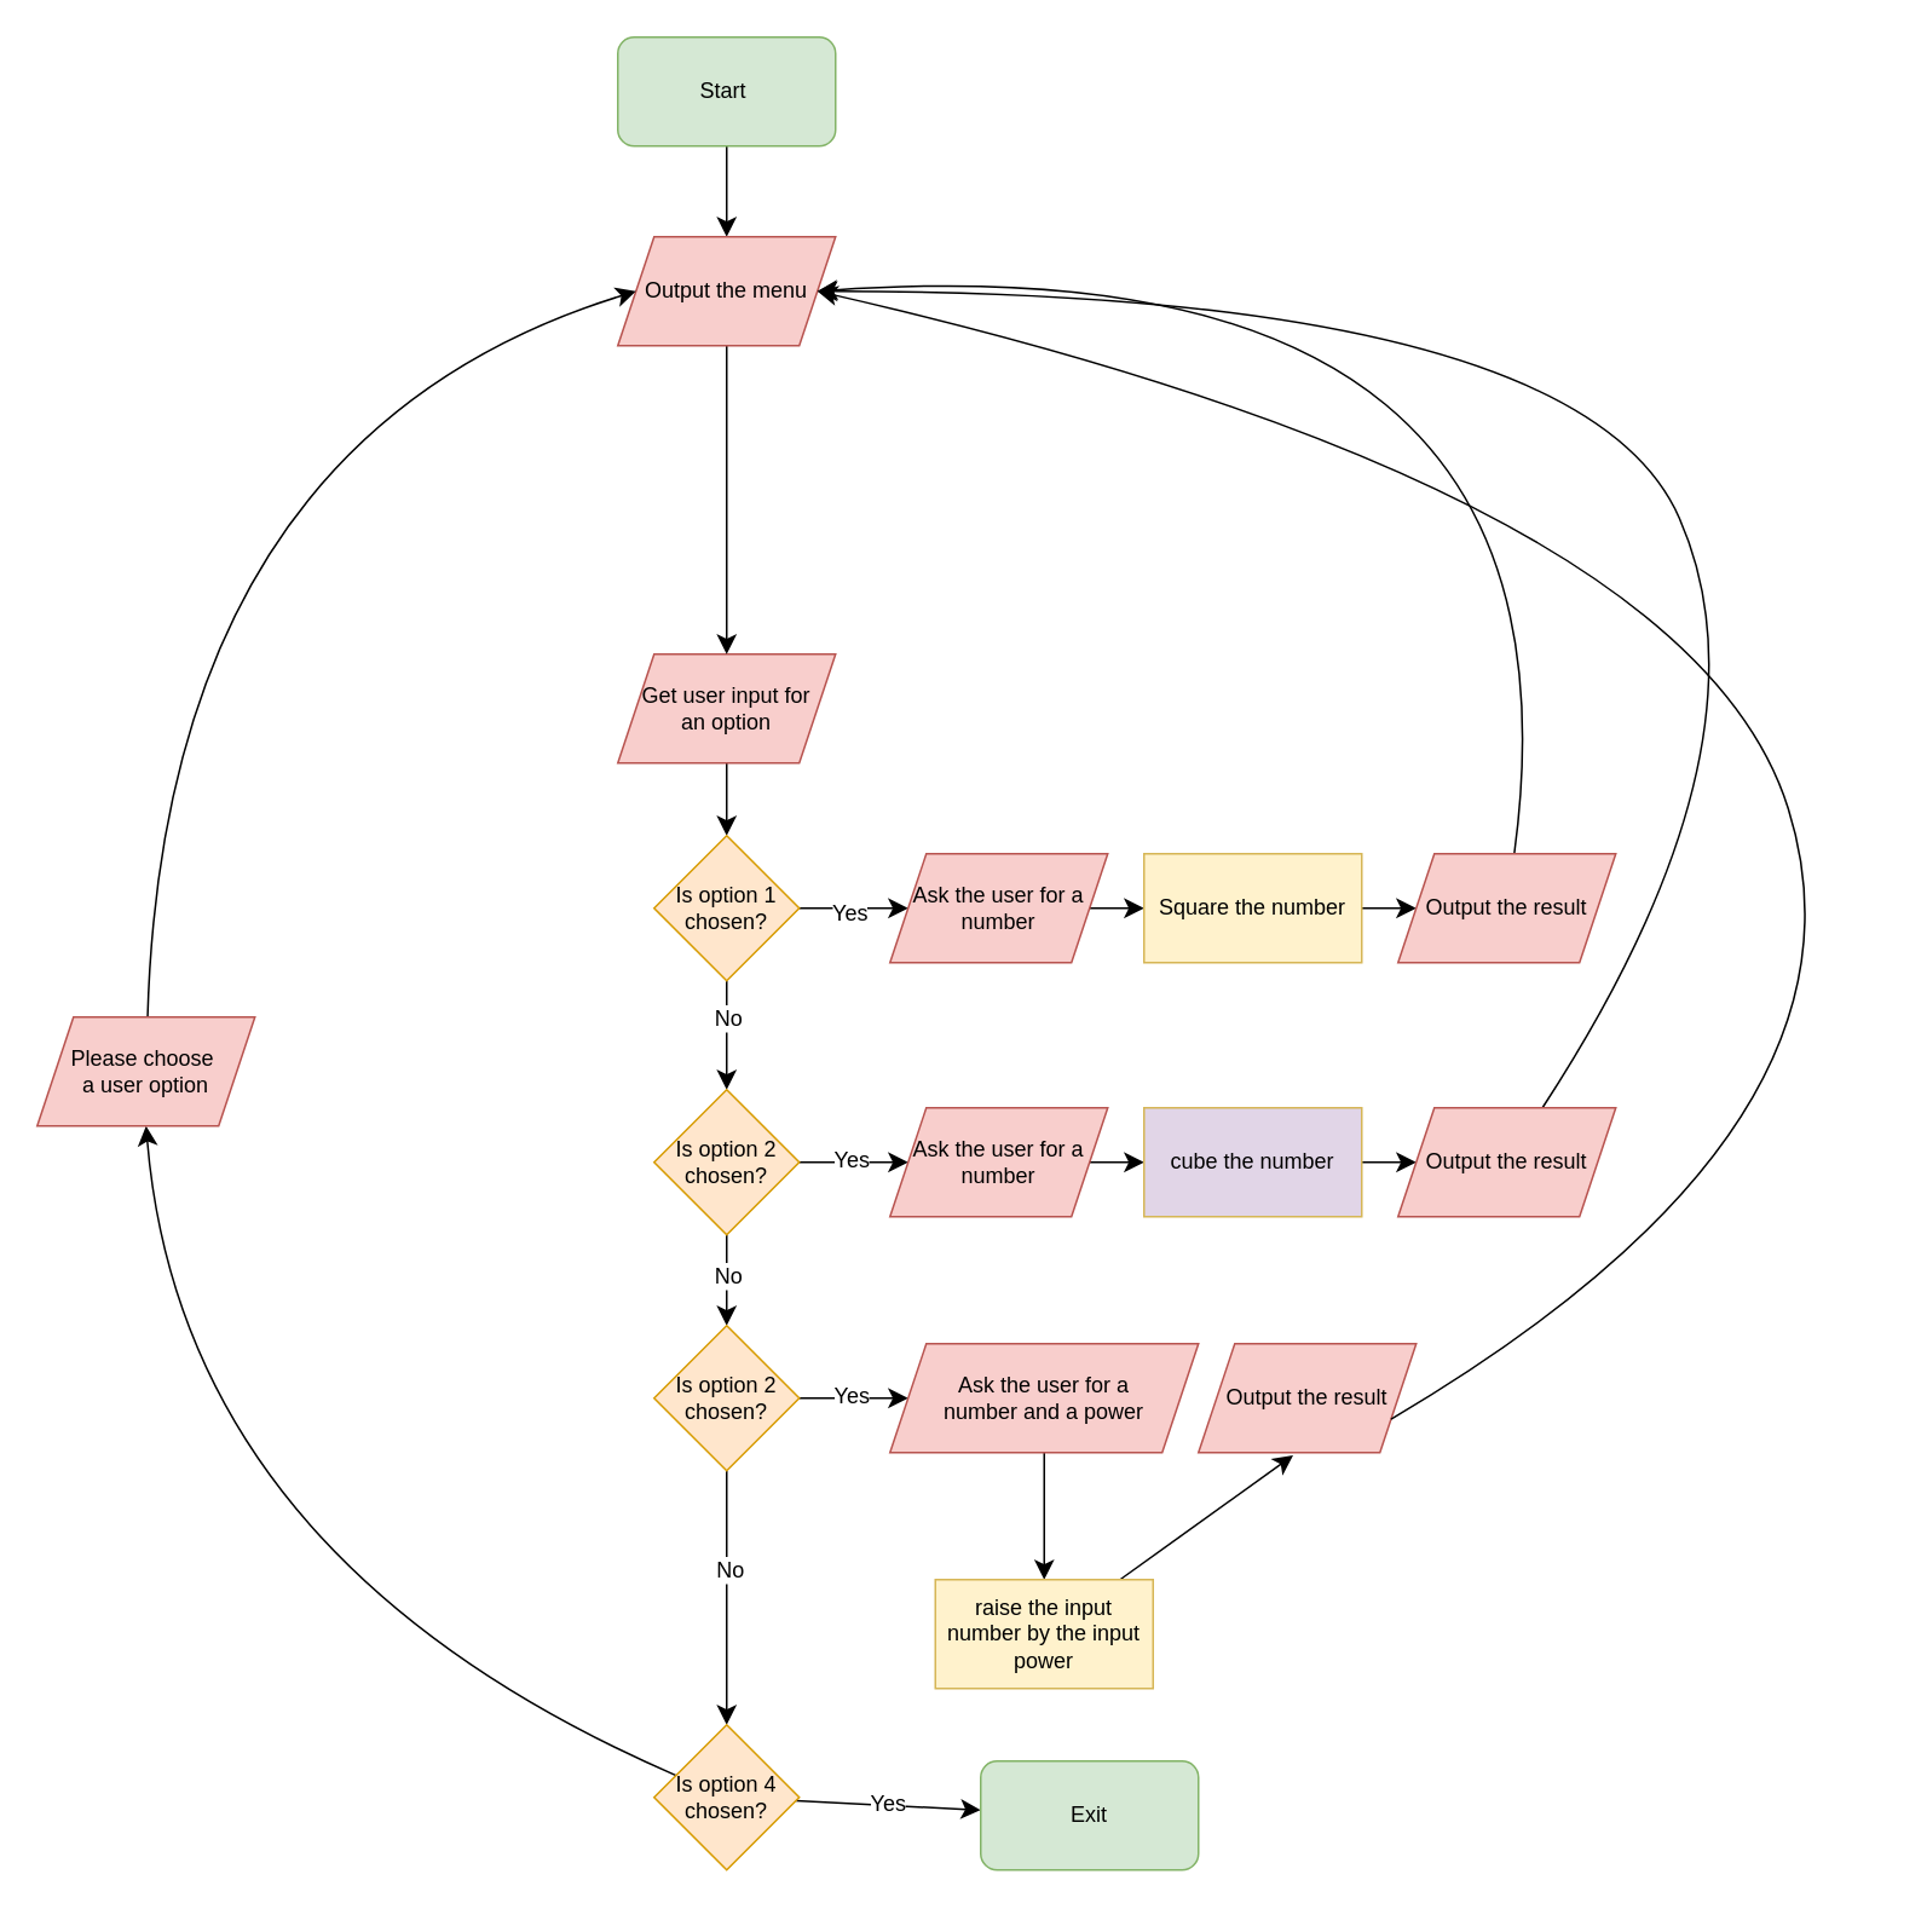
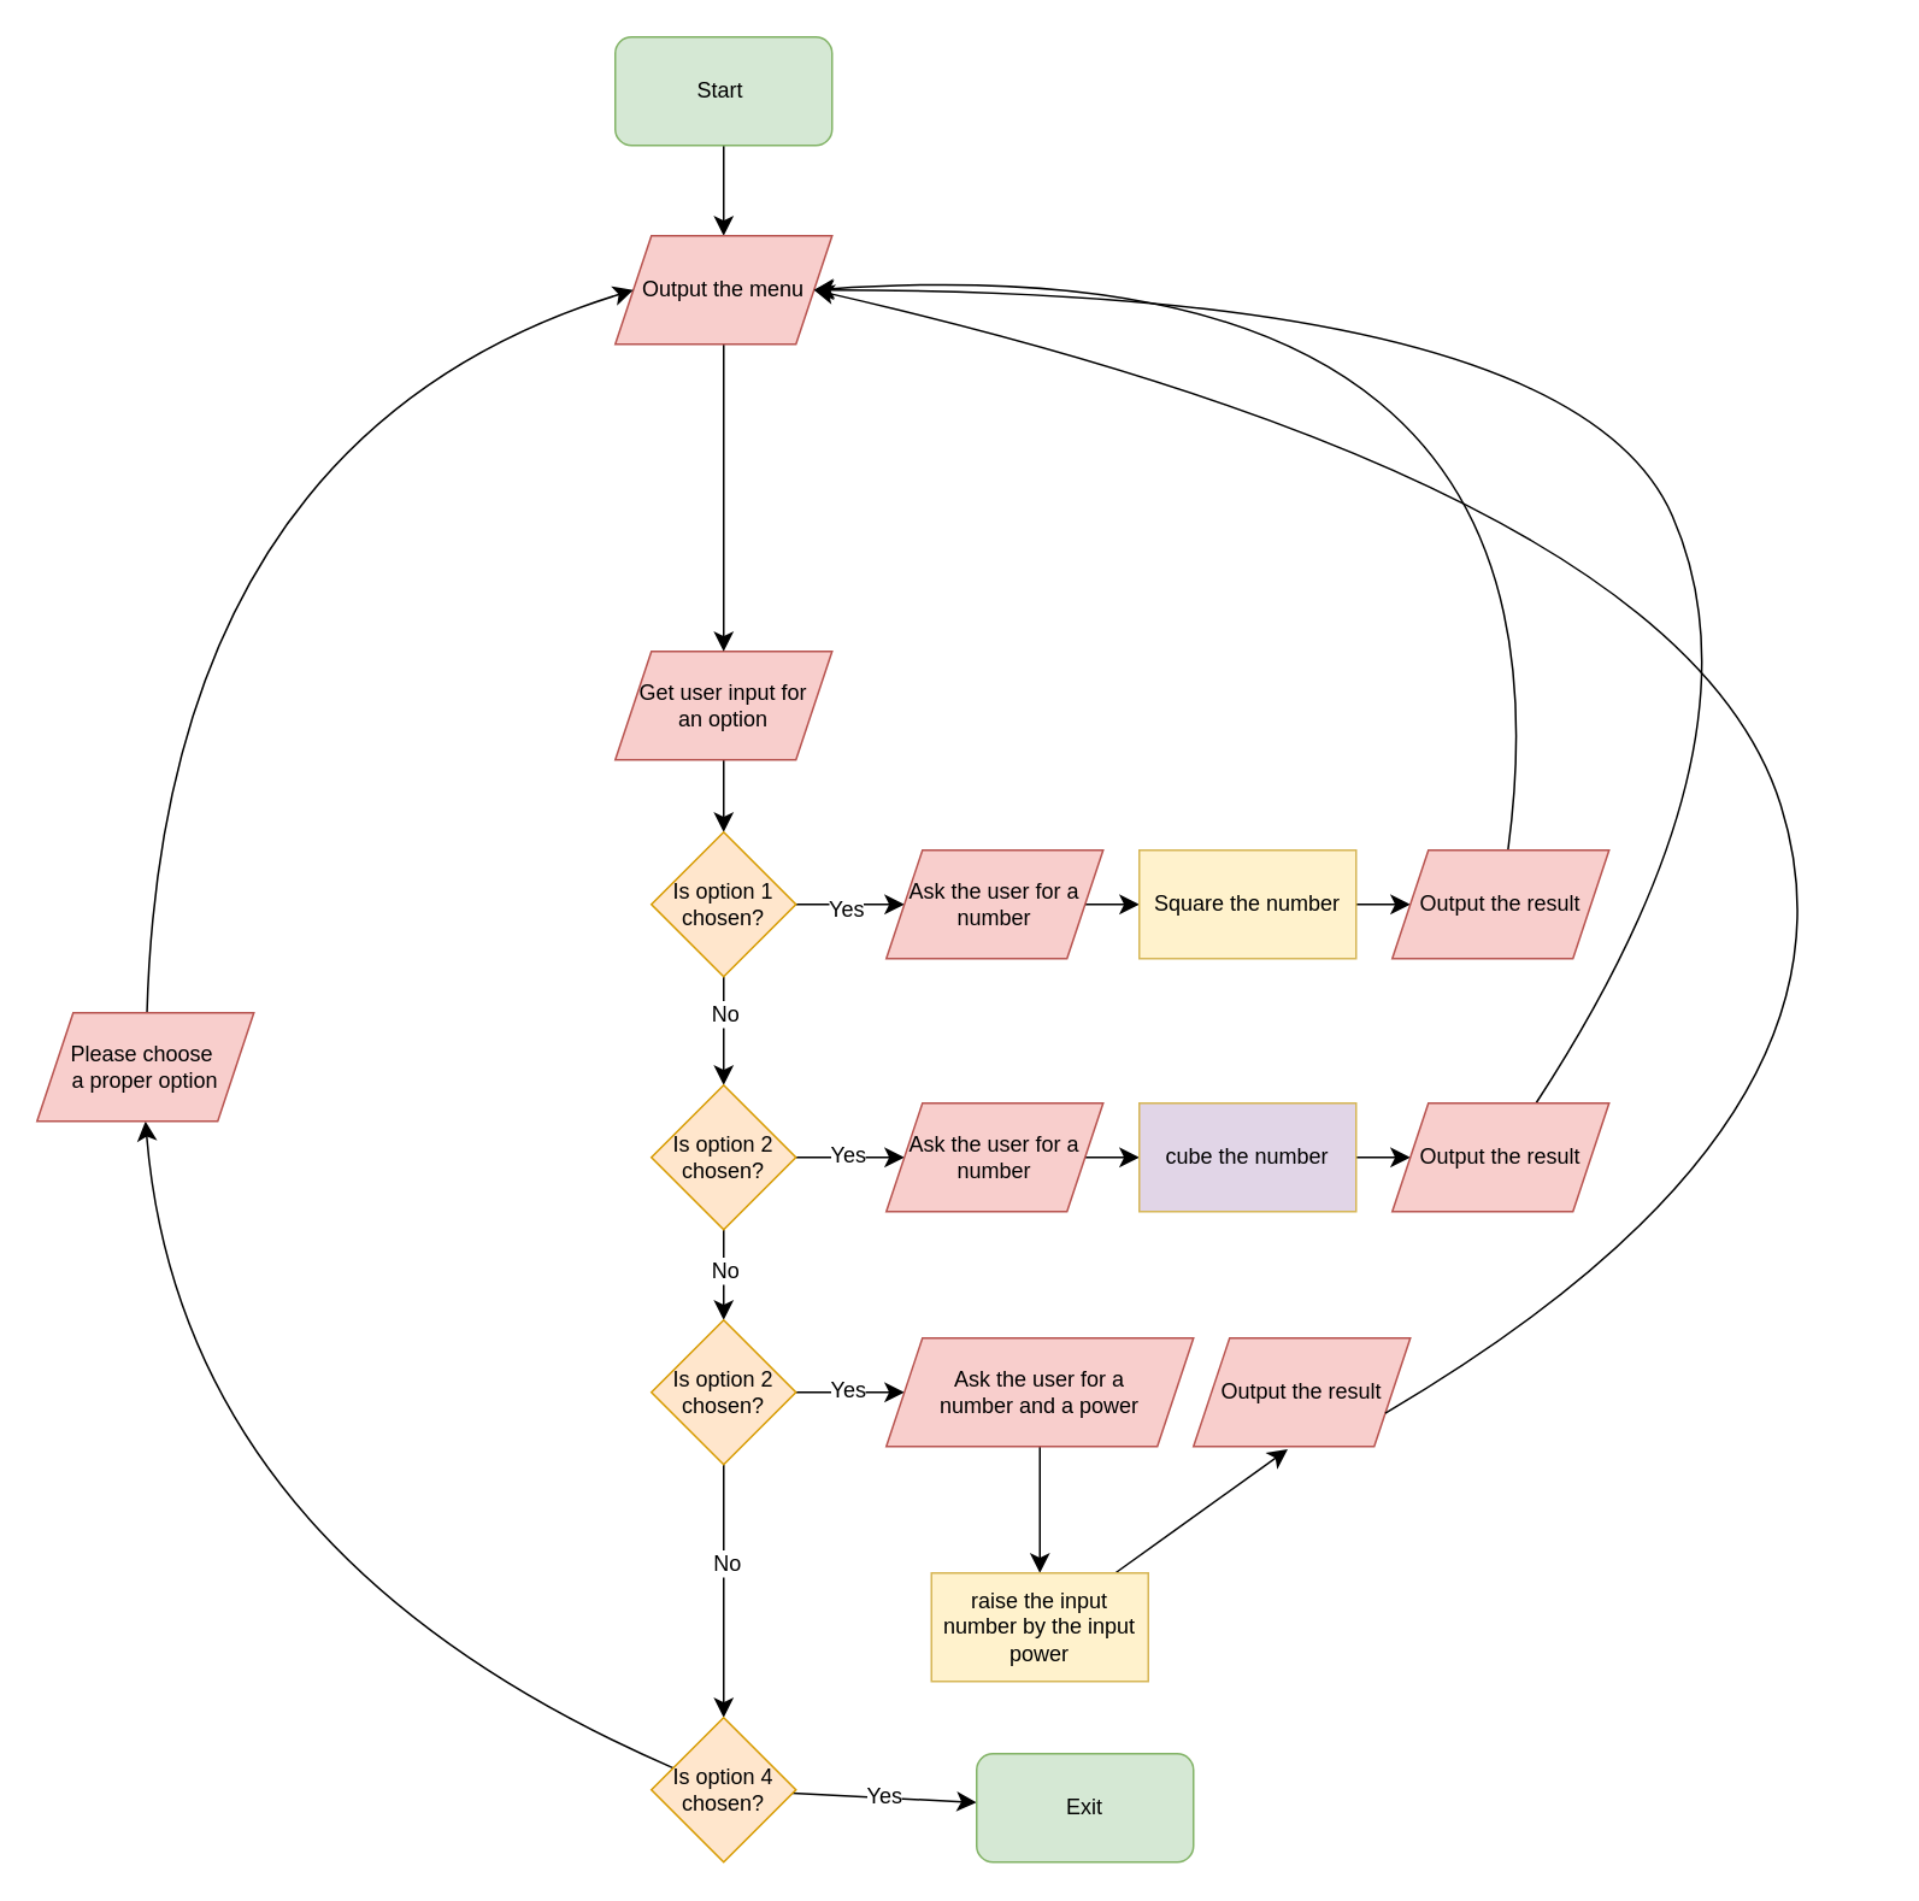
- <mxCell id="46" value="Please choose&amp;nbsp;&lt;div&gt;a user option&lt;/div&gt;" style="shape=parallelogram;perimeter=parallelogramPerimeter;whiteSpace=wrap;html=1;fixedSize=1;fillColor=#f8cecc;strokeColor=#b85450;" vertex="1" parent="1"><mxGeometry x="20" y="560" width="120" height="60" as="geometry" /></mxCell>
+ <mxCell id="46" value="Please choose&amp;nbsp;&lt;div&gt;a proper option&lt;/div&gt;" style="shape=parallelogram;perimeter=parallelogramPerimeter;whiteSpace=wrap;html=1;fixedSize=1;fillColor=#f8cecc;strokeColor=#b85450;" vertex="1" parent="1"><mxGeometry x="20" y="560" width="120" height="60" as="geometry" /></mxCell>
